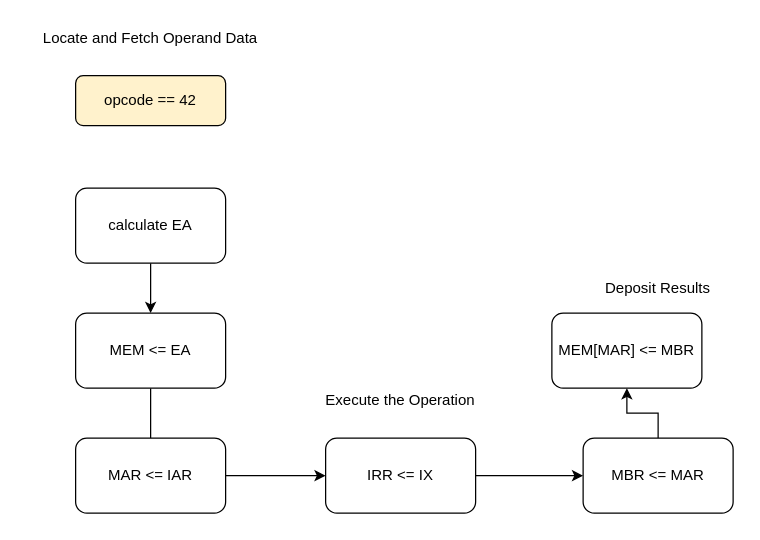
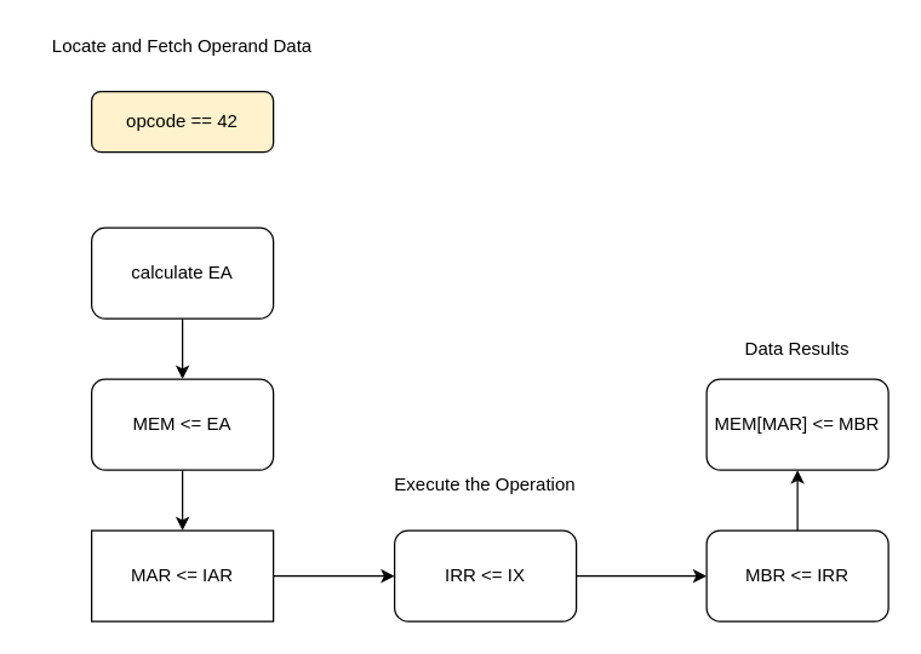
- <mxCell id="15" value="Deposit Results" style="text;html=1;strokeColor=none;fillColor=none;align=center;verticalAlign=middle;whiteSpace=wrap;rounded=0;" parent="1" vertex="1"><mxGeometry x="476" y="220" width="100" height="20" as="geometry" /></mxCell>
+ <mxCell id="15" value="Data Results" style="text;html=1;strokeColor=none;fillColor=none;align=center;verticalAlign=middle;whiteSpace=wrap;rounded=0;" parent="1" vertex="1"><mxGeometry x="476" y="220" width="100" height="20" as="geometry" /></mxCell>
- <mxCell id="16" value="MEM[MAR] &amp;lt;= MBR" style="rounded=1;whiteSpace=wrap;html=1;" vertex="1" parent="1"><mxGeometry x="441" y="250" width="120" height="60" as="geometry" /></mxCell>
+ <mxCell id="16" value="MEM[MAR] &amp;lt;= MBR" style="rounded=1;whiteSpace=wrap;html=1;" vertex="1" parent="1"><mxGeometry x="466" y="250" width="120" height="60" as="geometry" /></mxCell>
- <mxCell id="5" value="" style="edgeStyle=orthogonalEdgeStyle;rounded=0;orthogonalLoop=1;jettySize=auto;html=1;endArrow=none;" parent="1" source="6" target="8" edge="1"><mxGeometry relative="1" as="geometry" /></mxCell>
+ <mxCell id="5" value="" style="edgeStyle=orthogonalEdgeStyle;rounded=0;orthogonalLoop=1;jettySize=auto;html=1;" parent="1" source="6" target="8" edge="1"><mxGeometry relative="1" as="geometry" /></mxCell>
- <mxCell id="8" value="MAR &amp;lt;= IAR" style="rounded=1;whiteSpace=wrap;html=1;" parent="1" vertex="1"><mxGeometry x="60" y="350" width="120" height="60" as="geometry" /></mxCell>
+ <mxCell id="8" value="MAR &amp;lt;= IAR" style="whiteSpace=wrap;html=1;rounded=0;" parent="1" vertex="1"><mxGeometry x="60" y="350" width="120" height="60" as="geometry" /></mxCell>
- <mxCell id="12" value="MBR &amp;lt;= MAR" style="rounded=1;whiteSpace=wrap;html=1;" parent="1" vertex="1"><mxGeometry x="466" y="350" width="120" height="60" as="geometry" /></mxCell>
+ <mxCell id="12" value="MBR &amp;lt;= IRR" style="rounded=1;whiteSpace=wrap;html=1;" parent="1" vertex="1"><mxGeometry x="466" y="350" width="120" height="60" as="geometry" /></mxCell>
